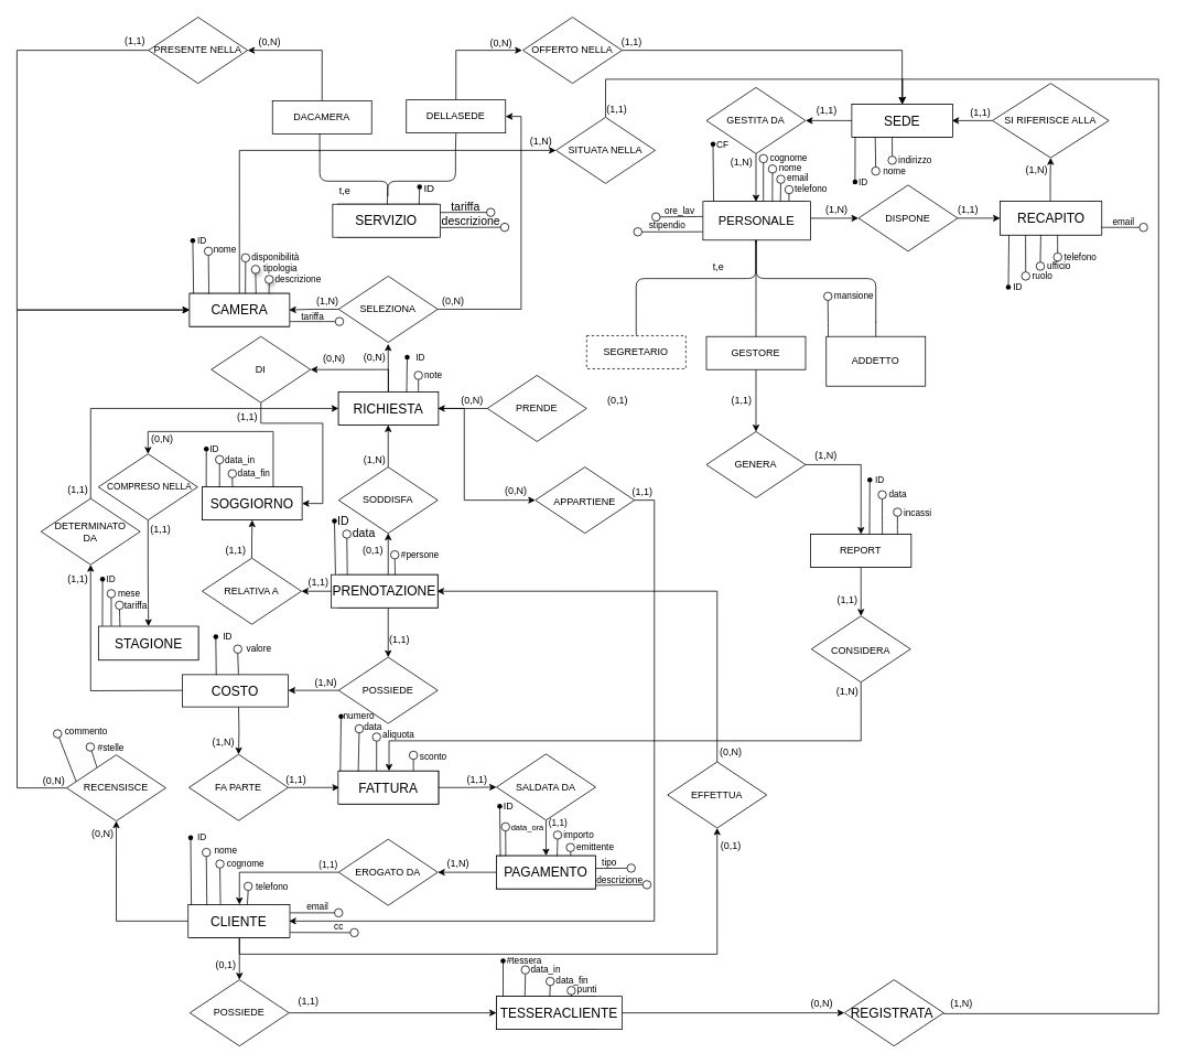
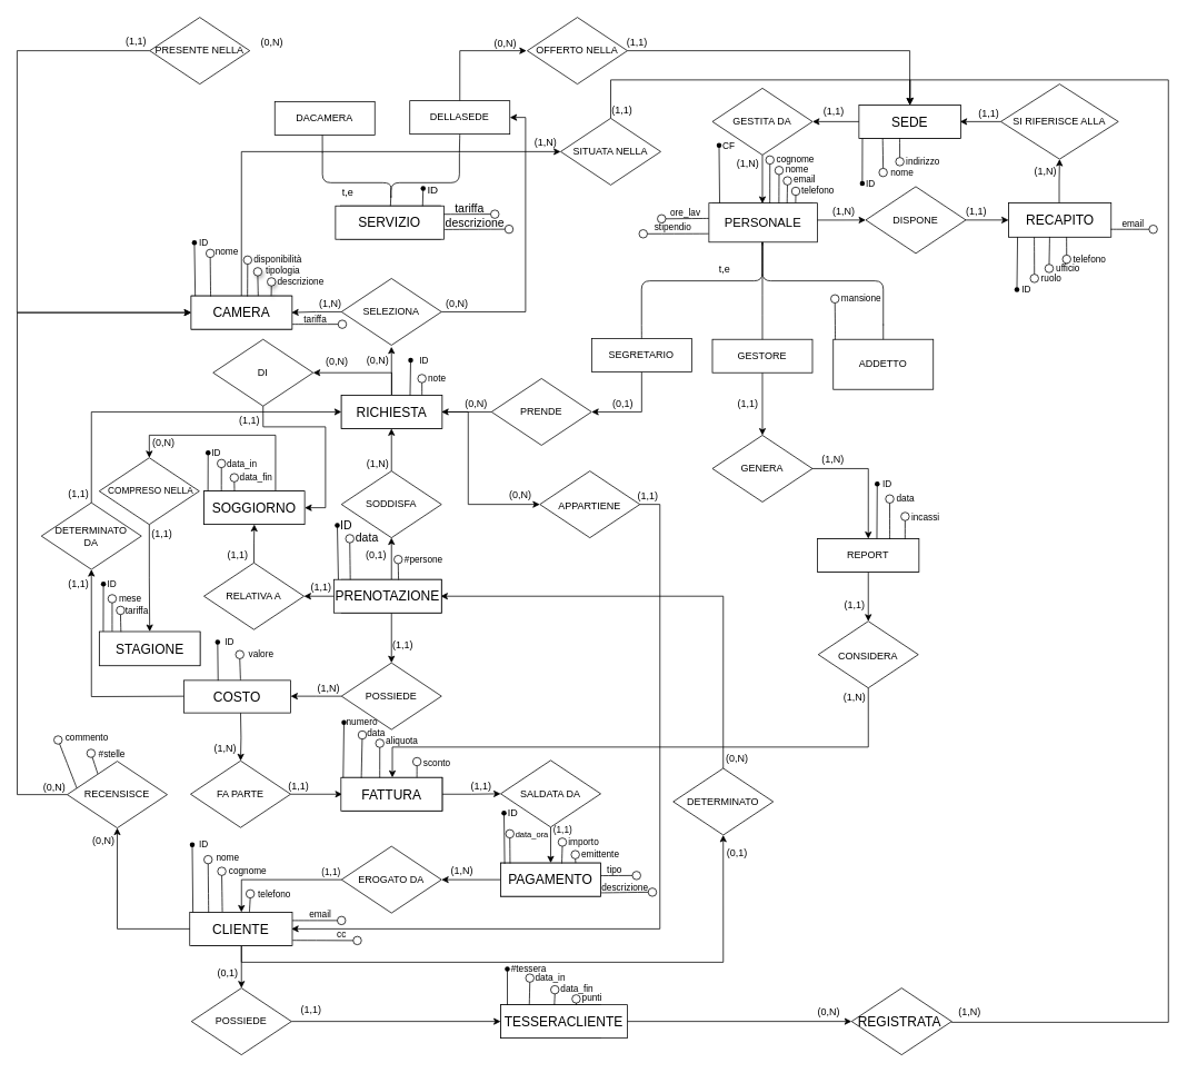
- <mxCell id="338" style="edgeStyle=orthogonalEdgeStyle;rounded=0;orthogonalLoop=1;jettySize=auto;html=1;entryX=1;entryY=0.5;entryDx=0;entryDy=0;exitX=0.5;exitY=0;exitDx=0;exitDy=0;" edge="1" parent="1" source="339" target="332"><mxGeometry relative="1" as="geometry" /></mxCell>
- <mxCell id="8" value="SEGRETARIO" style="rounded=0;whiteSpace=wrap;html=1;fontSize=12;labelBackgroundColor=none;dashed=1;" vertex="1" parent="1"><mxGeometry x="709.29" y="405.12" width="120" height="40" as="geometry" /></mxCell>
+ <mxCell id="8" value="SEGRETARIO" style="rounded=0;whiteSpace=wrap;html=1;fontSize=12;labelBackgroundColor=none;" vertex="1" parent="1"><mxGeometry x="709.29" y="405.12" width="120" height="40" as="geometry" /></mxCell>
+ <mxCell id="7" style="edgeStyle=orthogonalEdgeStyle;rounded=0;orthogonalLoop=1;jettySize=auto;html=1;entryX=1;entryY=0.5;entryDx=0;entryDy=0;fontSize=12;exitX=0.5;exitY=1;exitDx=0;exitDy=0;labelBackgroundColor=none;fontColor=default;" edge="1" parent="1" source="8" target="19"><mxGeometry relative="1" as="geometry" /></mxCell>
- <mxCell id="78" value="EFFETTUA" style="rhombus;whiteSpace=wrap;html=1;fontSize=12;labelBackgroundColor=none;" vertex="1" parent="1"><mxGeometry x="807.16" y="920.5" width="120" height="80" as="geometry" /></mxCell>
+ <mxCell id="78" value="DETERMINATO" style="rhombus;whiteSpace=wrap;html=1;fontSize=12;labelBackgroundColor=none;" vertex="1" parent="1"><mxGeometry x="807.16" y="920.5" width="120" height="80" as="geometry" /></mxCell>
